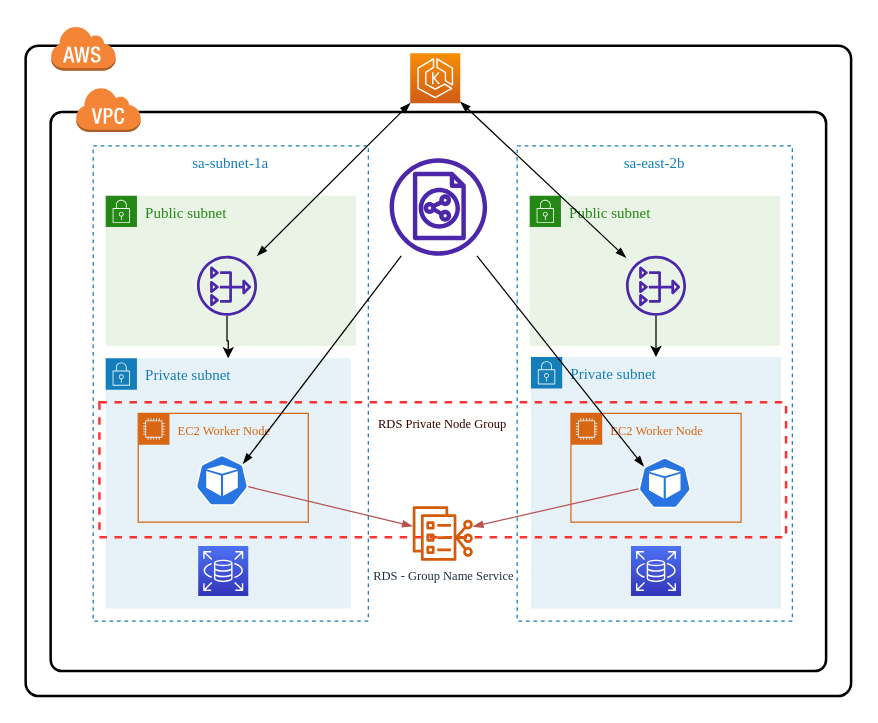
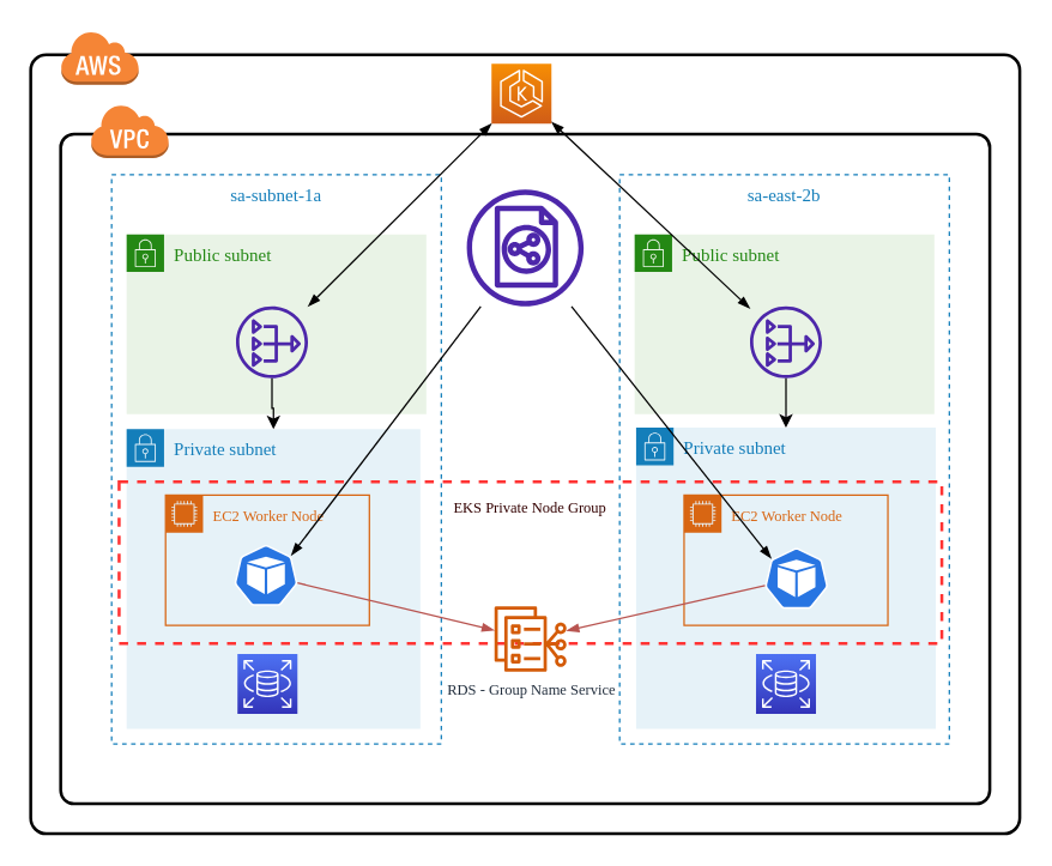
- <mxCell id="16" value="&lt;font color=&quot;#330000&quot; style=&quot;font-size: 10px;&quot;&gt;RDS Private Node Group&lt;/font&gt;" style="outlineConnect=0;gradientColor=none;html=1;whiteSpace=wrap;fontSize=12;fontStyle=0;strokeColor=#FF3333;fillColor=none;verticalAlign=top;align=center;fontColor=#858B94;dashed=1;spacingTop=3;fontFamily=Comic Sans MS;strokeWidth=2;" vertex="1" parent="1"><mxGeometry x="79" y="321" width="549" height="108" as="geometry" /></mxCell>
+ <mxCell id="16" value="&lt;font color=&quot;#330000&quot; style=&quot;font-size: 10px;&quot;&gt;EKS Private Node Group&lt;/font&gt;" style="outlineConnect=0;gradientColor=none;html=1;whiteSpace=wrap;fontSize=12;fontStyle=0;strokeColor=#FF3333;fillColor=none;verticalAlign=top;align=center;fontColor=#858B94;dashed=1;spacingTop=3;fontFamily=Comic Sans MS;strokeWidth=2;" vertex="1" parent="1"><mxGeometry x="79" y="321" width="549" height="108" as="geometry" /></mxCell>
